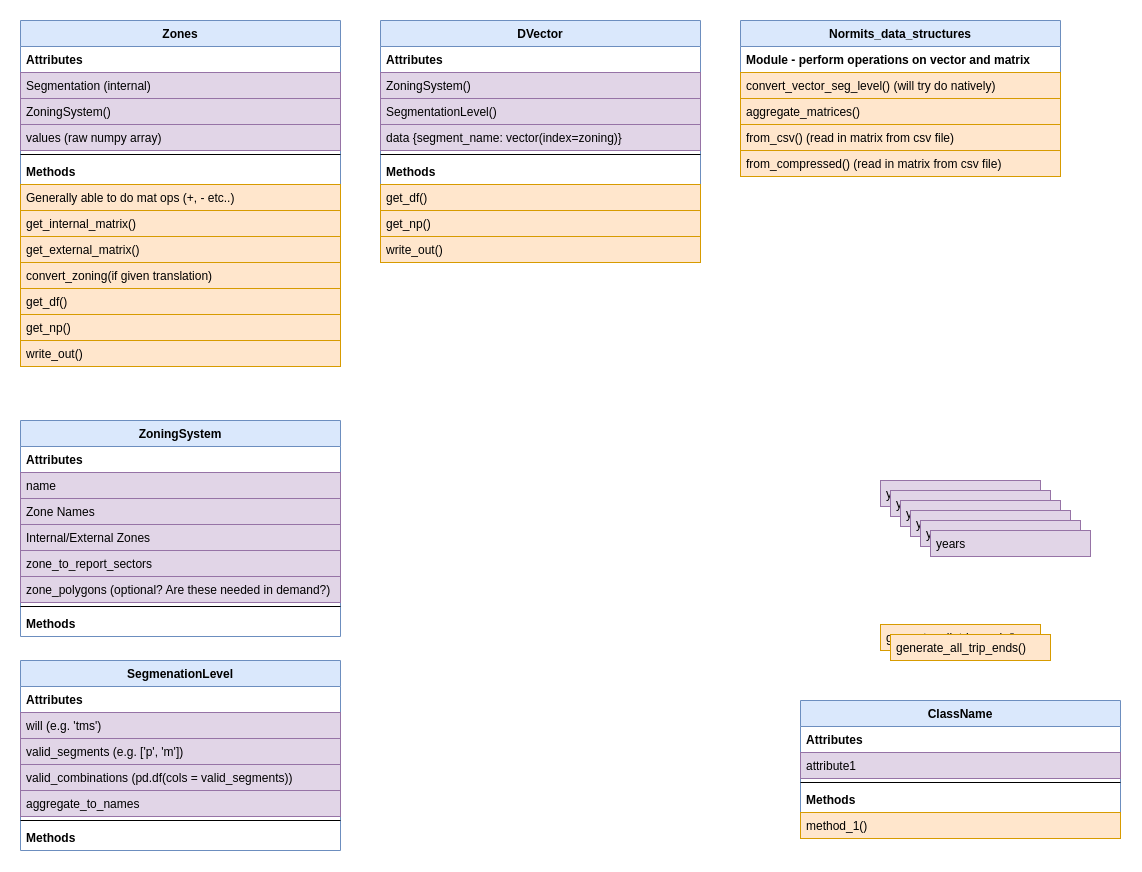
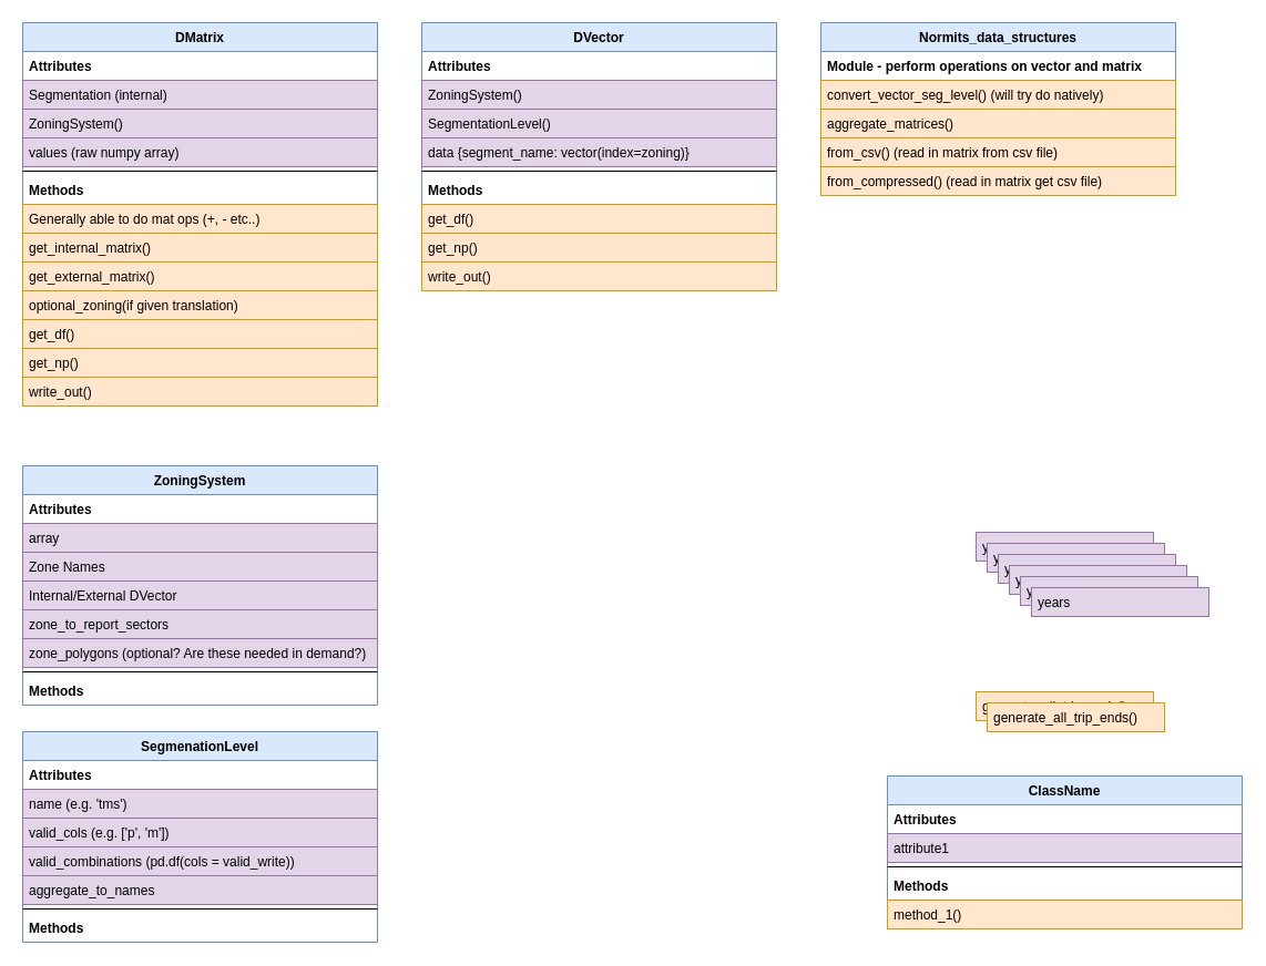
- <mxCell id="2" value="Zones" style="swimlane;fontStyle=1;align=center;verticalAlign=top;childLayout=stackLayout;horizontal=1;startSize=26;horizontalStack=0;resizeParent=1;resizeParentMax=0;resizeLast=0;collapsible=1;marginBottom=0;fillColor=#dae8fc;strokeColor=#6c8ebf;" parent="1" vertex="1"><mxGeometry x="20" y="20" width="320" height="346" as="geometry" /></mxCell>
+ <mxCell id="2" value="DMatrix" style="swimlane;fontStyle=1;align=center;verticalAlign=top;childLayout=stackLayout;horizontal=1;startSize=26;horizontalStack=0;resizeParent=1;resizeParentMax=0;resizeLast=0;collapsible=1;marginBottom=0;fillColor=#dae8fc;strokeColor=#6c8ebf;" parent="1" vertex="1"><mxGeometry x="20" y="20" width="320" height="346" as="geometry" /></mxCell>
- <mxCell id="56" value="from_compressed() (read in matrix from csv file)" style="text;strokeColor=#d79b00;fillColor=#ffe6cc;align=left;verticalAlign=top;spacingLeft=4;spacingRight=4;overflow=hidden;rotatable=0;points=[[0,0.5],[1,0.5]];portConstraint=eastwest;" parent="51" vertex="1"><mxGeometry y="130" width="320" height="26" as="geometry" /></mxCell>
+ <mxCell id="56" value="from_compressed() (read in matrix get csv file)" style="text;strokeColor=#d79b00;fillColor=#ffe6cc;align=left;verticalAlign=top;spacingLeft=4;spacingRight=4;overflow=hidden;rotatable=0;points=[[0,0.5],[1,0.5]];portConstraint=eastwest;" parent="51" vertex="1"><mxGeometry y="130" width="320" height="26" as="geometry" /></mxCell>
- <mxCell id="12" value="convert_zoning(if given translation)" style="text;strokeColor=#d79b00;fillColor=#ffe6cc;align=left;verticalAlign=top;spacingLeft=4;spacingRight=4;overflow=hidden;rotatable=0;points=[[0,0.5],[1,0.5]];portConstraint=eastwest;" parent="2" vertex="1"><mxGeometry y="242" width="320" height="26" as="geometry" /></mxCell>
+ <mxCell id="12" value="optional_zoning(if given translation)" style="text;strokeColor=#d79b00;fillColor=#ffe6cc;align=left;verticalAlign=top;spacingLeft=4;spacingRight=4;overflow=hidden;rotatable=0;points=[[0,0.5],[1,0.5]];portConstraint=eastwest;" parent="2" vertex="1"><mxGeometry y="242" width="320" height="26" as="geometry" /></mxCell>
- <mxCell id="31" value="name" style="text;strokeColor=#9673a6;fillColor=#e1d5e7;align=left;verticalAlign=top;spacingLeft=4;spacingRight=4;overflow=hidden;rotatable=0;points=[[0,0.5],[1,0.5]];portConstraint=eastwest;" parent="29" vertex="1"><mxGeometry y="52" width="320" height="26" as="geometry" /></mxCell>
+ <mxCell id="31" value="array" style="text;strokeColor=#9673a6;fillColor=#e1d5e7;align=left;verticalAlign=top;spacingLeft=4;spacingRight=4;overflow=hidden;rotatable=0;points=[[0,0.5],[1,0.5]];portConstraint=eastwest;" parent="29" vertex="1"><mxGeometry y="52" width="320" height="26" as="geometry" /></mxCell>
- <mxCell id="33" value="Internal/External Zones" style="text;strokeColor=#9673a6;fillColor=#e1d5e7;align=left;verticalAlign=top;spacingLeft=4;spacingRight=4;overflow=hidden;rotatable=0;points=[[0,0.5],[1,0.5]];portConstraint=eastwest;" parent="29" vertex="1"><mxGeometry y="104" width="320" height="26" as="geometry" /></mxCell>
+ <mxCell id="33" value="Internal/External DVector" style="text;strokeColor=#9673a6;fillColor=#e1d5e7;align=left;verticalAlign=top;spacingLeft=4;spacingRight=4;overflow=hidden;rotatable=0;points=[[0,0.5],[1,0.5]];portConstraint=eastwest;" parent="29" vertex="1"><mxGeometry y="104" width="320" height="26" as="geometry" /></mxCell>
- <mxCell id="40" value="will (e.g. 'tms')" style="text;strokeColor=#9673a6;fillColor=#e1d5e7;align=left;verticalAlign=top;spacingLeft=4;spacingRight=4;overflow=hidden;rotatable=0;points=[[0,0.5],[1,0.5]];portConstraint=eastwest;" parent="38" vertex="1"><mxGeometry y="52" width="320" height="26" as="geometry" /></mxCell>
+ <mxCell id="40" value="name (e.g. 'tms')" style="text;strokeColor=#9673a6;fillColor=#e1d5e7;align=left;verticalAlign=top;spacingLeft=4;spacingRight=4;overflow=hidden;rotatable=0;points=[[0,0.5],[1,0.5]];portConstraint=eastwest;" parent="38" vertex="1"><mxGeometry y="52" width="320" height="26" as="geometry" /></mxCell>
- <mxCell id="41" value="valid_segments (e.g. ['p', 'm'])" style="text;strokeColor=#9673a6;fillColor=#e1d5e7;align=left;verticalAlign=top;spacingLeft=4;spacingRight=4;overflow=hidden;rotatable=0;points=[[0,0.5],[1,0.5]];portConstraint=eastwest;" parent="38" vertex="1"><mxGeometry y="78" width="320" height="26" as="geometry" /></mxCell>
+ <mxCell id="41" value="valid_cols (e.g. ['p', 'm'])" style="text;strokeColor=#9673a6;fillColor=#e1d5e7;align=left;verticalAlign=top;spacingLeft=4;spacingRight=4;overflow=hidden;rotatable=0;points=[[0,0.5],[1,0.5]];portConstraint=eastwest;" parent="38" vertex="1"><mxGeometry y="78" width="320" height="26" as="geometry" /></mxCell>
- <mxCell id="42" value="valid_combinations (pd.df(cols = valid_segments))" style="text;strokeColor=#9673a6;fillColor=#e1d5e7;align=left;verticalAlign=top;spacingLeft=4;spacingRight=4;overflow=hidden;rotatable=0;points=[[0,0.5],[1,0.5]];portConstraint=eastwest;" parent="38" vertex="1"><mxGeometry y="104" width="320" height="26" as="geometry" /></mxCell>
+ <mxCell id="42" value="valid_combinations (pd.df(cols = valid_write))" style="text;strokeColor=#9673a6;fillColor=#e1d5e7;align=left;verticalAlign=top;spacingLeft=4;spacingRight=4;overflow=hidden;rotatable=0;points=[[0,0.5],[1,0.5]];portConstraint=eastwest;" parent="38" vertex="1"><mxGeometry y="104" width="320" height="26" as="geometry" /></mxCell>
